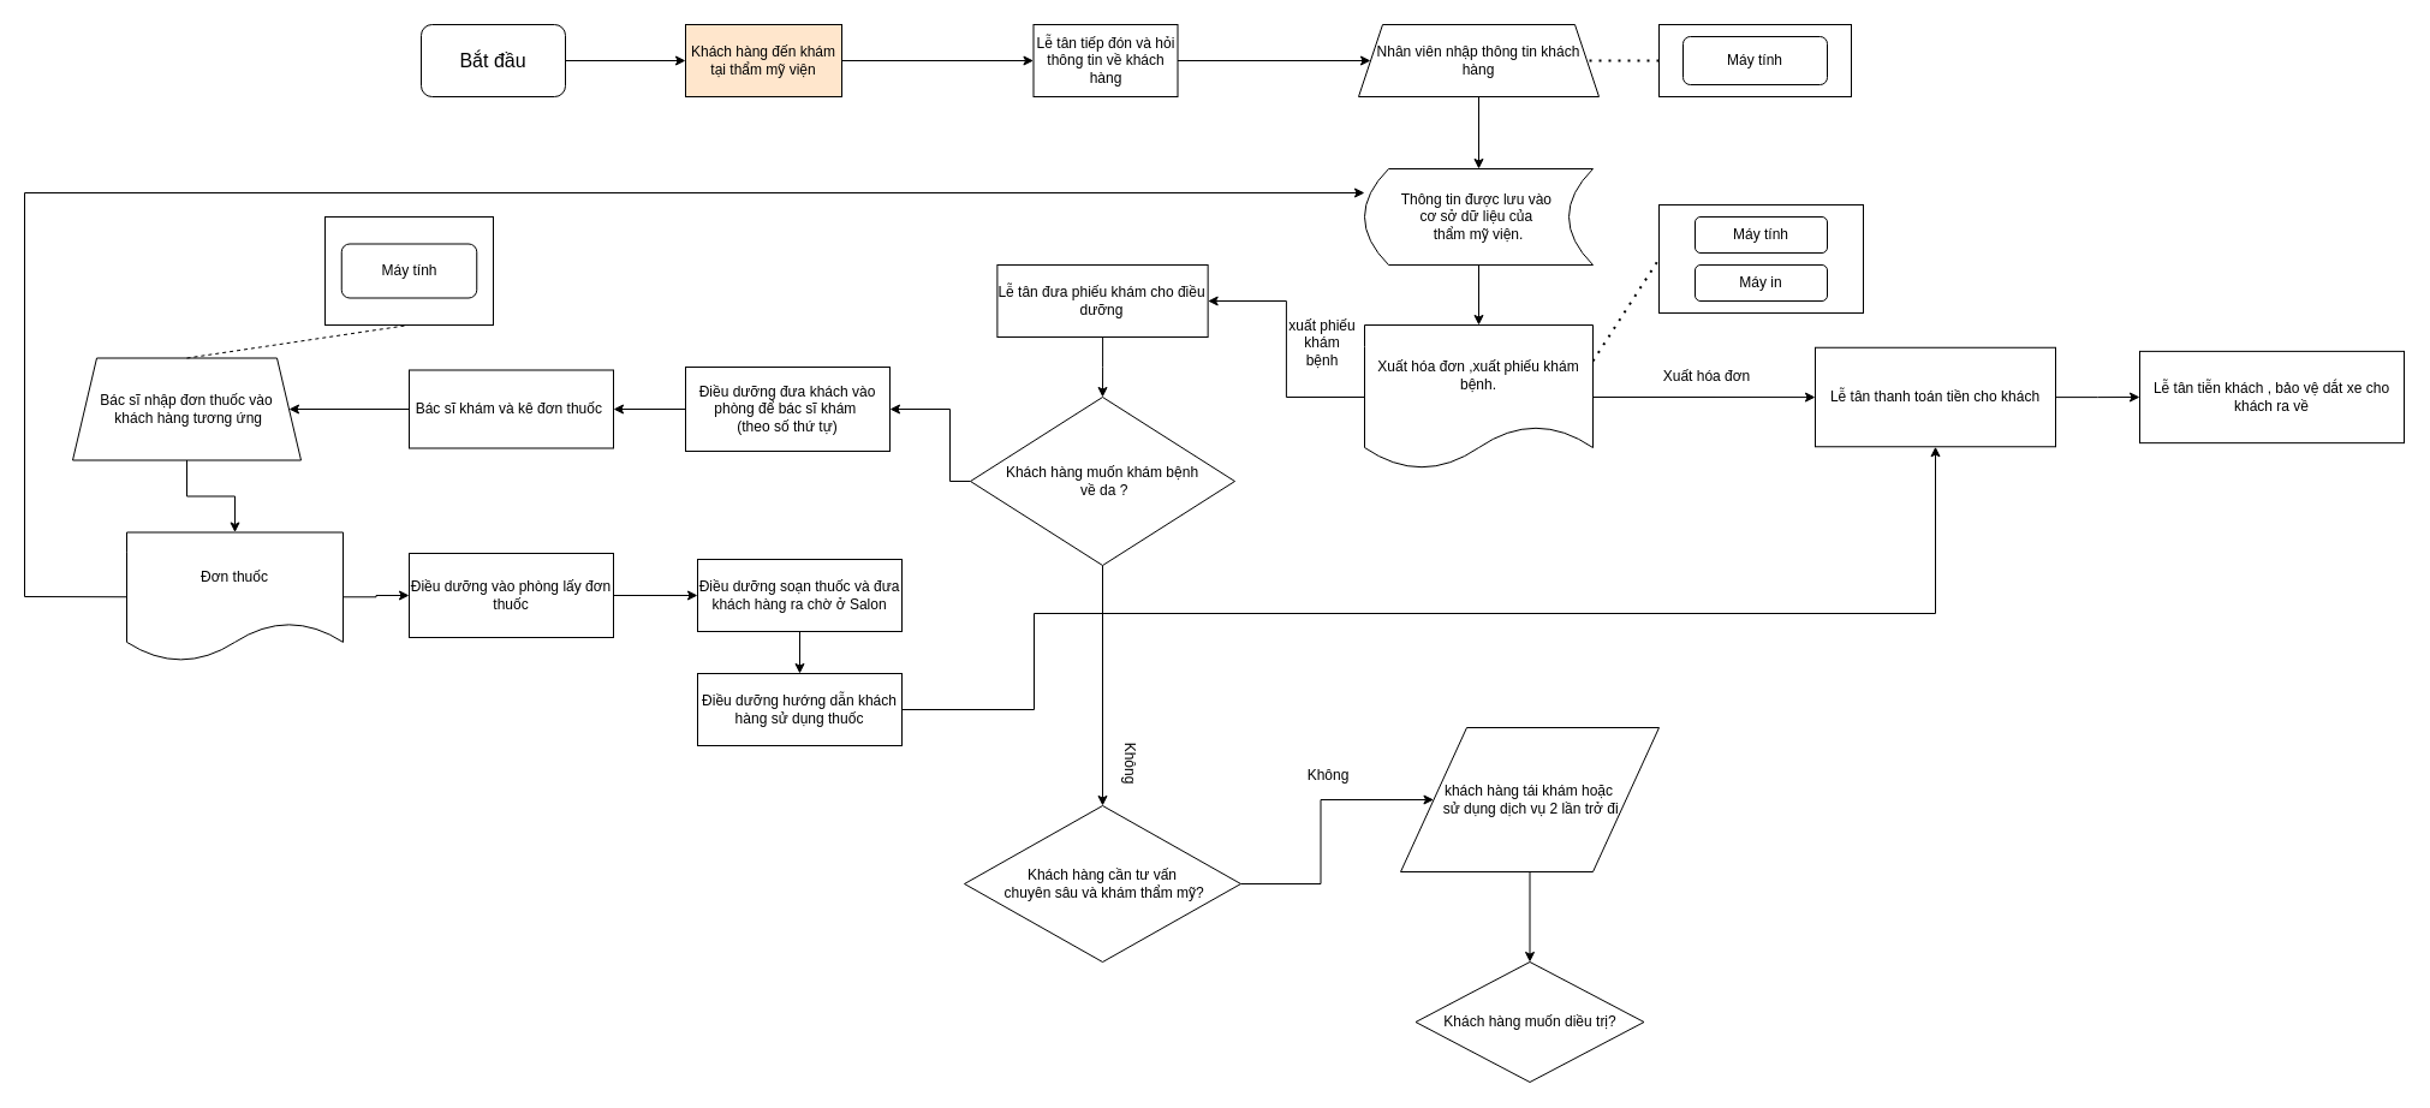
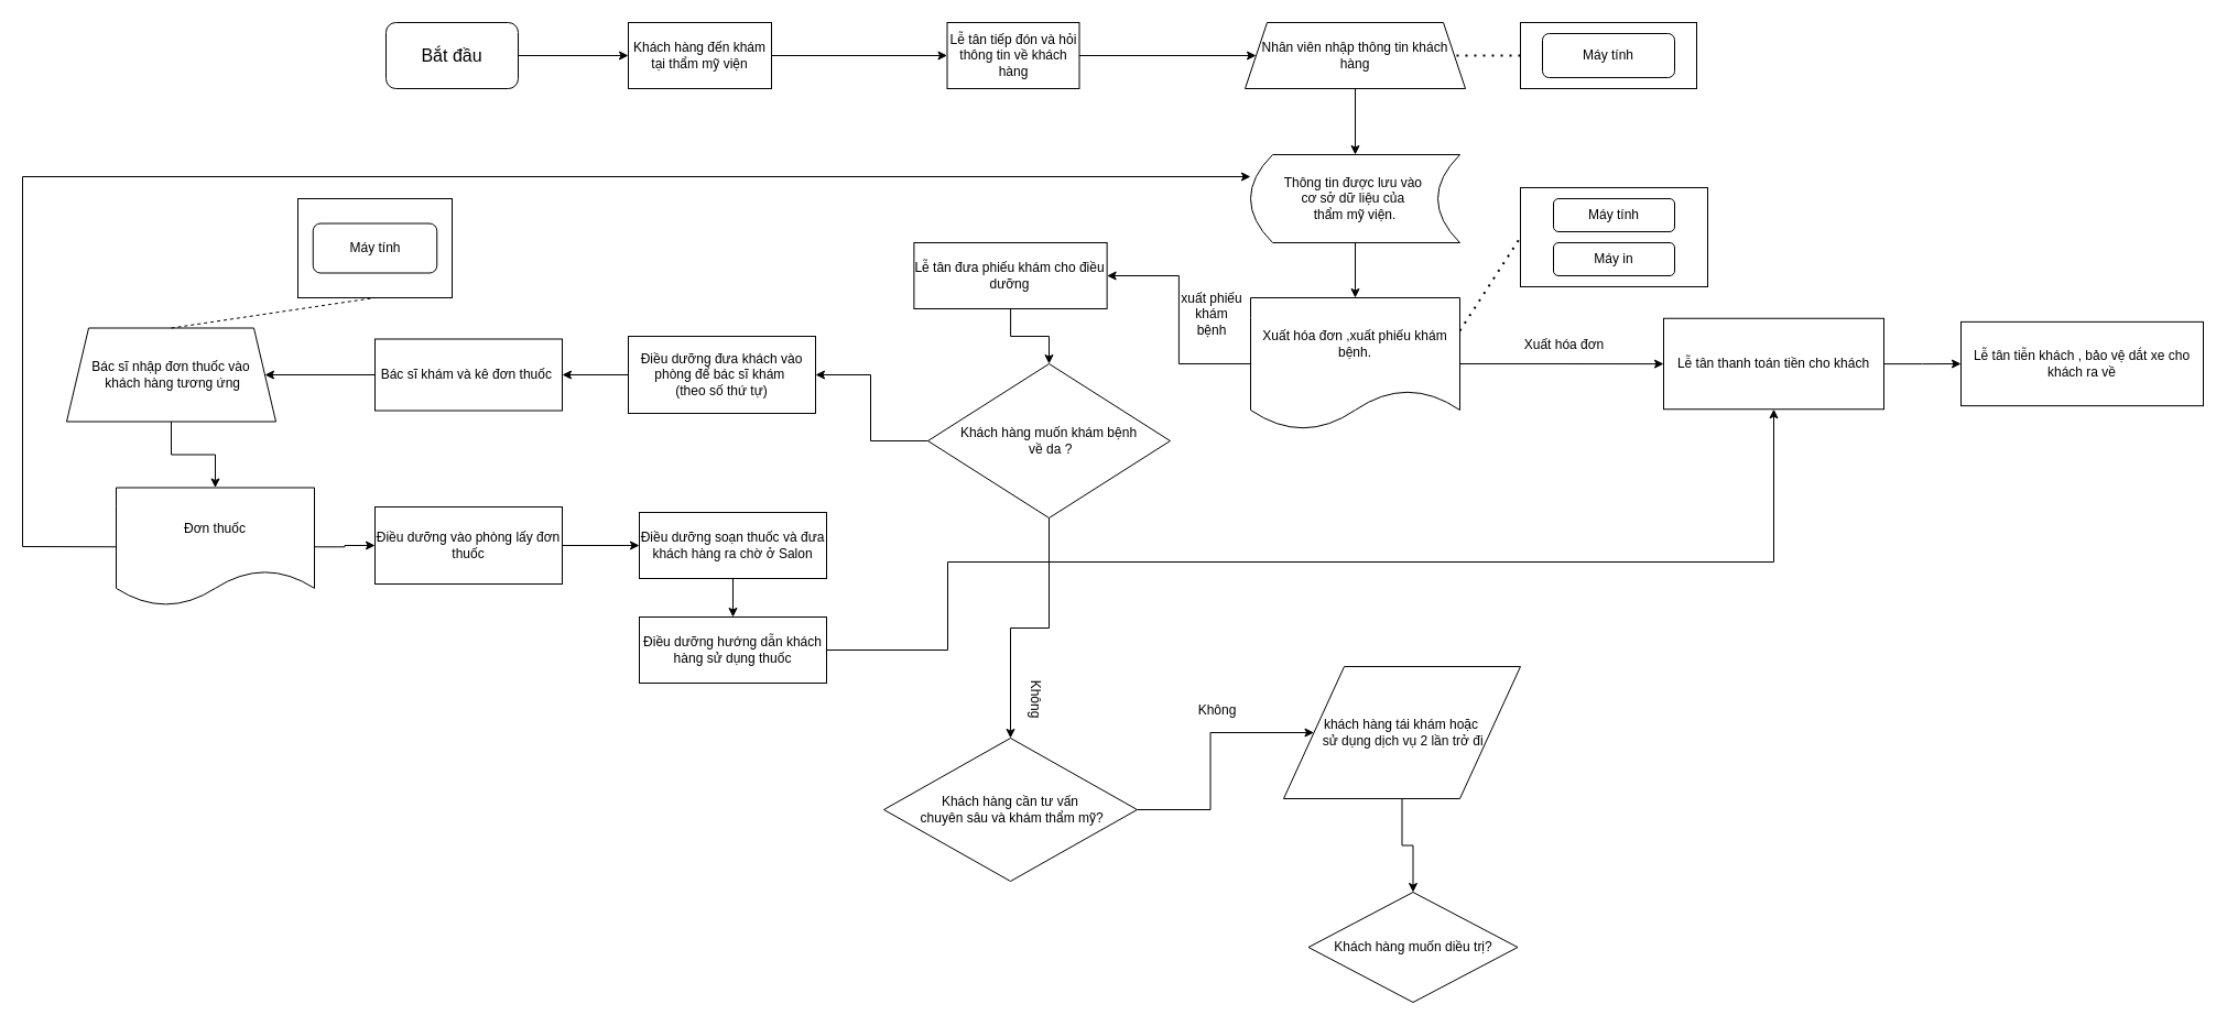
- <mxCell id="5" value="Khách hàng đến khám tại thẩm mỹ viện" style="rounded=0;whiteSpace=wrap;html=1;fillColor=#ffe6cc;" vertex="1" parent="1"><mxGeometry x="570" y="20" width="130" height="60" as="geometry" /></mxCell>
+ <mxCell id="5" value="Khách hàng đến khám tại thẩm mỹ viện" style="rounded=0;whiteSpace=wrap;html=1;" vertex="1" parent="1"><mxGeometry x="570" y="20" width="130" height="60" as="geometry" /></mxCell>
- <mxCell id="12" value="Khách hàng muốn khám bệnh&lt;div&gt;&amp;nbsp;về da ?&lt;/div&gt;" style="rhombus;whiteSpace=wrap;html=1;rounded=0;" vertex="1" parent="1"><mxGeometry x="807.01" y="330" width="220" height="140" as="geometry" /></mxCell>
+ <mxCell id="12" value="Khách hàng muốn khám bệnh&lt;div&gt;&amp;nbsp;về da ?&lt;/div&gt;" style="rhombus;whiteSpace=wrap;html=1;rounded=0;" vertex="1" parent="1"><mxGeometry x="842.01" y="330" width="220" height="140" as="geometry" /></mxCell>
- <mxCell id="19" value="Khách hàng muốn diều trị?" style="rhombus;whiteSpace=wrap;html=1;" vertex="1" parent="1"><mxGeometry x="1177.5" y="800" width="190" height="100" as="geometry" /></mxCell>
+ <mxCell id="19" value="Khách hàng muốn diều trị?" style="rhombus;whiteSpace=wrap;html=1;" vertex="1" parent="1"><mxGeometry x="1187.5" y="810" width="190" height="100" as="geometry" /></mxCell>
